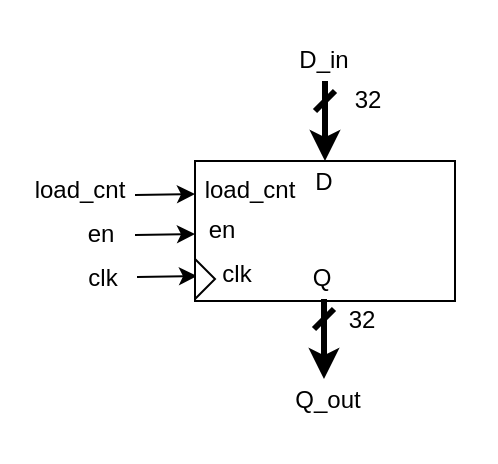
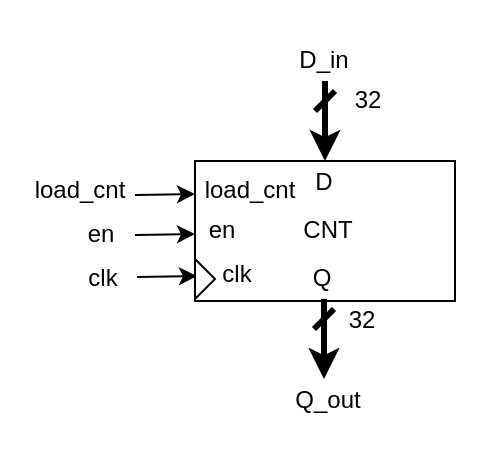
+ <mxCell id="3" value="CNT" style="text;html=1;strokeColor=none;fillColor=none;align=center;verticalAlign=middle;whiteSpace=wrap;rounded=0;" vertex="1" parent="1"><mxGeometry x="144" y="105" width="40" height="20" as="geometry" /></mxCell>
